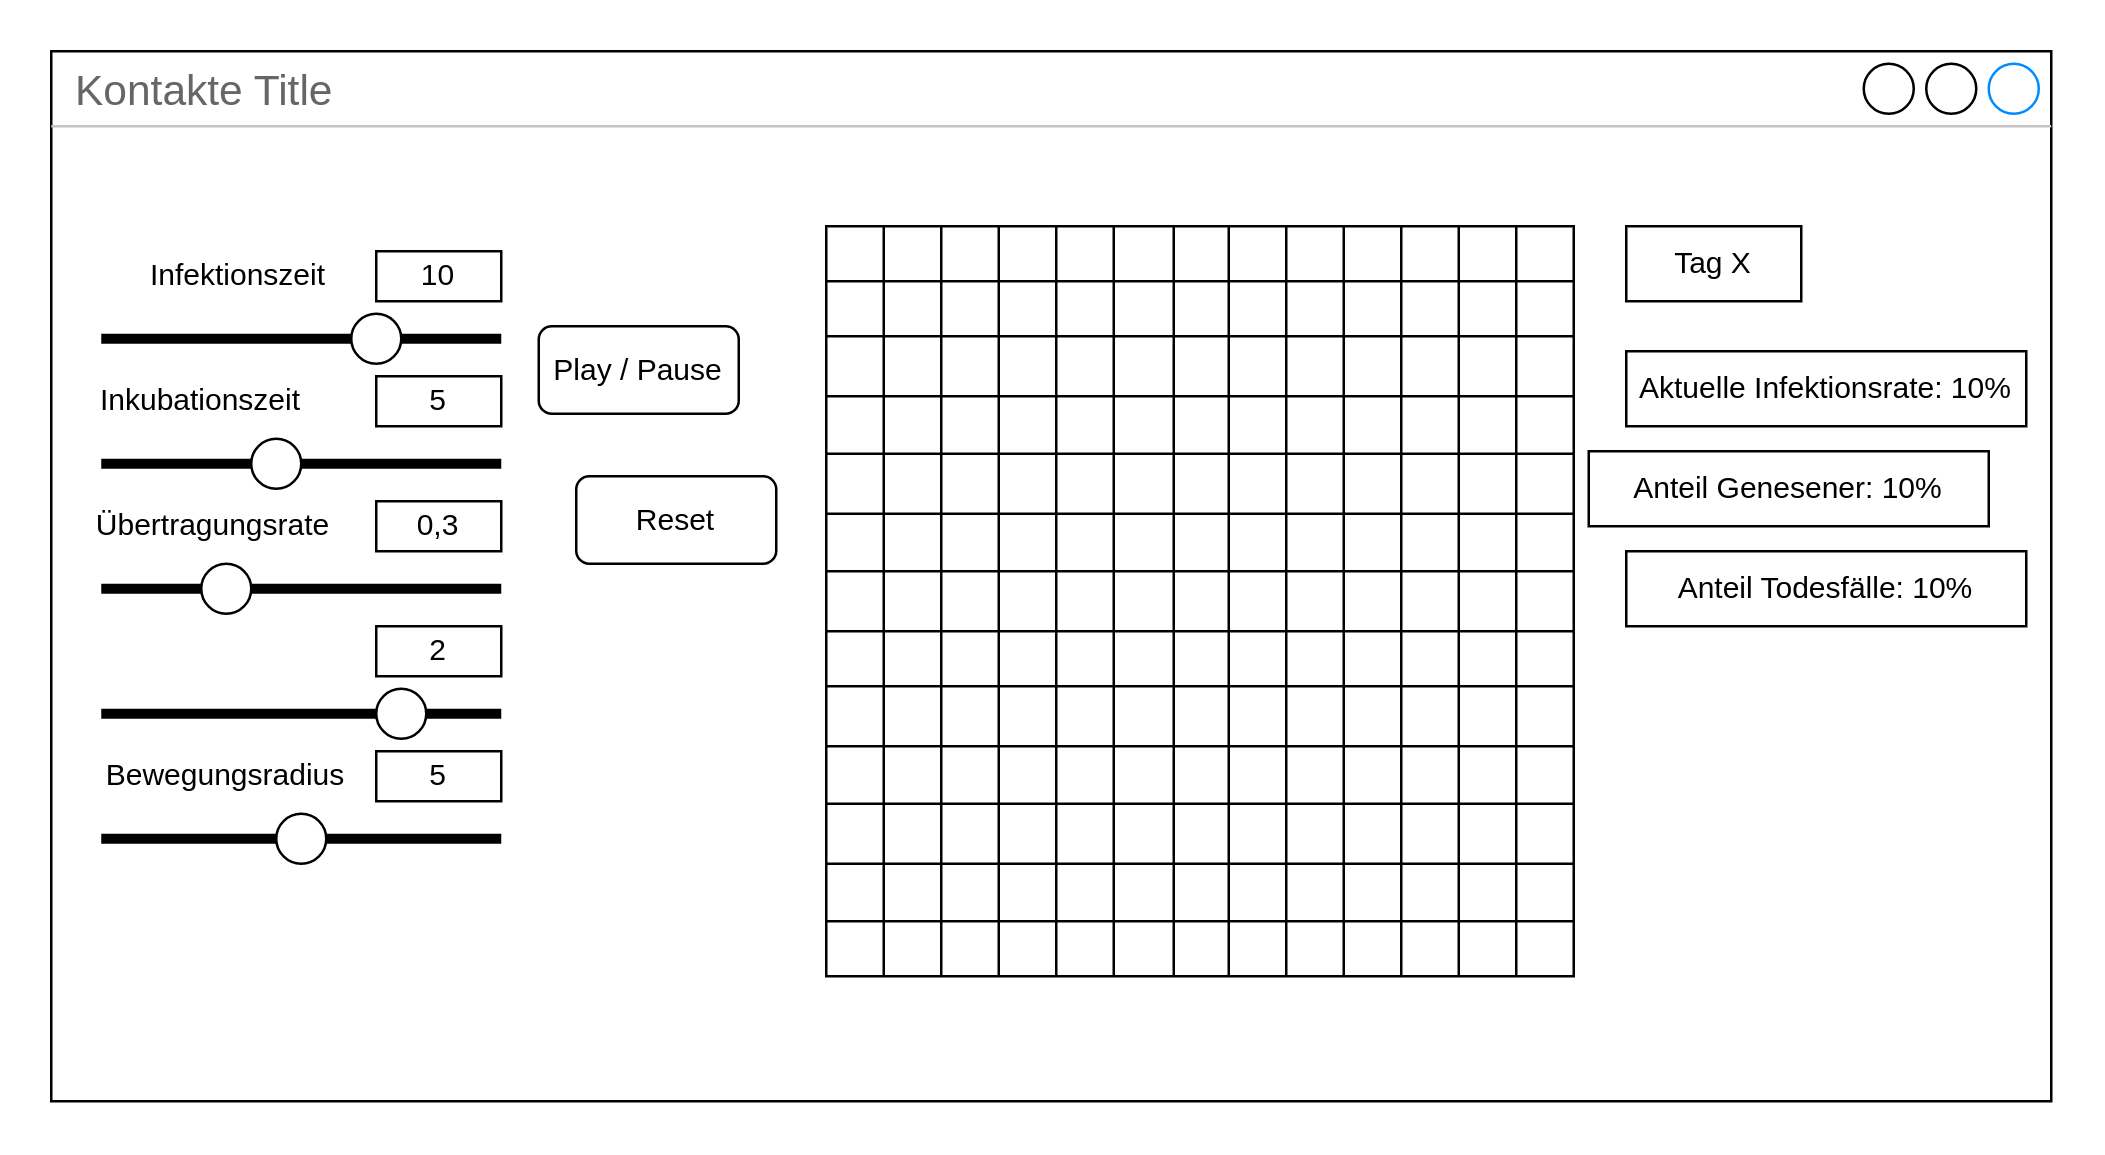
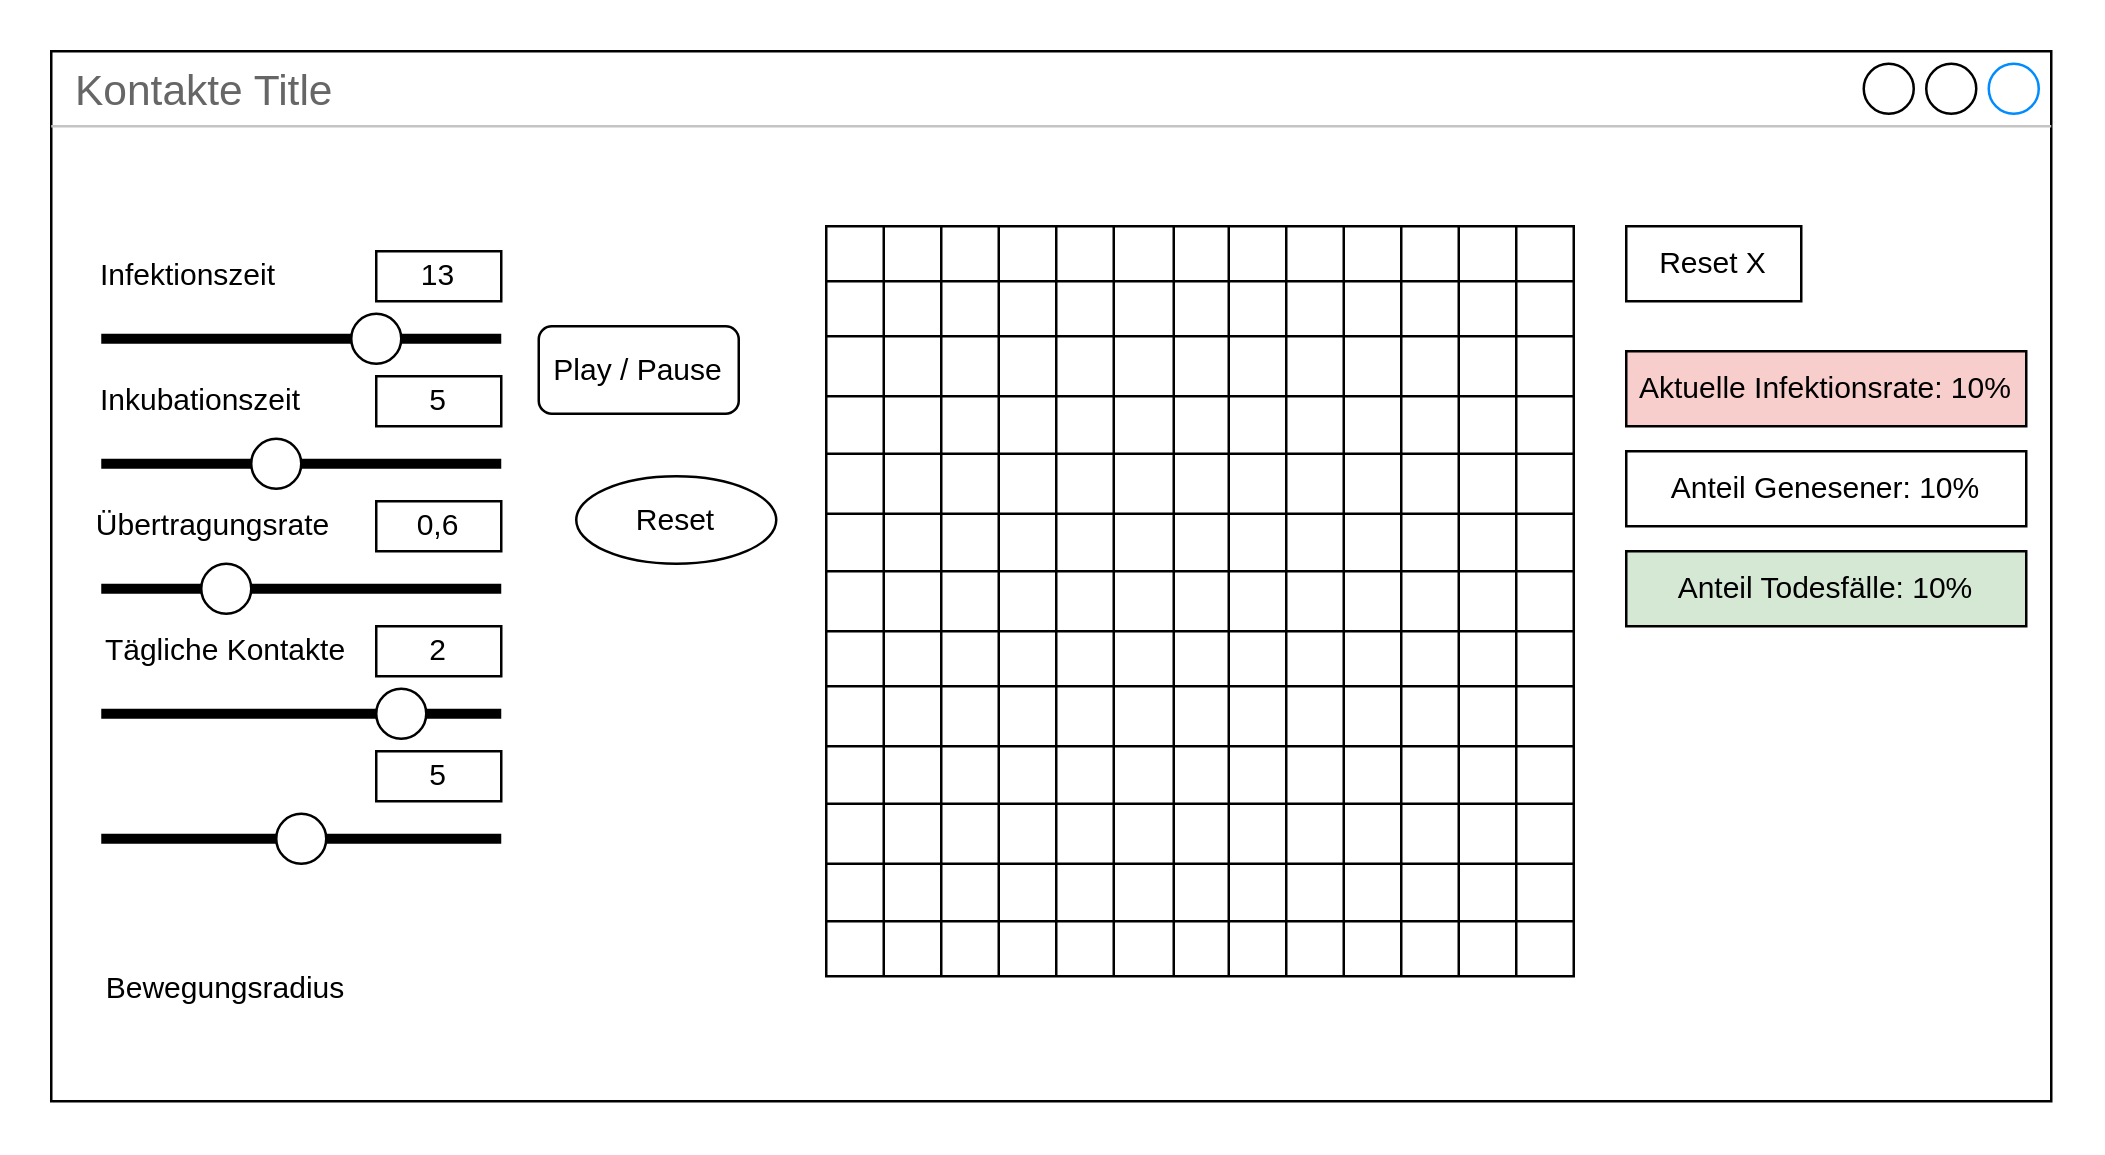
- <mxCell id="208" value="Tag X" style="rounded=0;whiteSpace=wrap;html=1;" vertex="1" parent="1"><mxGeometry x="650" y="90" width="70" height="30" as="geometry" /></mxCell>
+ <mxCell id="208" value="Reset X" style="rounded=0;whiteSpace=wrap;html=1;" vertex="1" parent="1"><mxGeometry x="650" y="90" width="70" height="30" as="geometry" /></mxCell>
- <mxCell id="188" value="Infektionszeit" style="text;html=1;strokeColor=none;fillColor=none;align=center;verticalAlign=middle;whiteSpace=wrap;rounded=0;" vertex="1" parent="1"><mxGeometry x="60" y="100" width="70" height="20" as="geometry" /></mxCell>
+ <mxCell id="188" value="Infektionszeit" style="text;html=1;strokeColor=none;fillColor=none;align=center;verticalAlign=middle;whiteSpace=wrap;rounded=0;" vertex="1" parent="1"><mxGeometry x="40" y="100" width="70" height="20" as="geometry" /></mxCell>
- <mxCell id="190" value="10" style="text;html=1;strokeColor=none;fillColor=none;align=center;verticalAlign=middle;whiteSpace=wrap;rounded=0;" vertex="1" parent="1"><mxGeometry x="155" y="100" width="40" height="20" as="geometry" /></mxCell>
+ <mxCell id="190" value="13" style="text;html=1;strokeColor=none;fillColor=none;align=center;verticalAlign=middle;whiteSpace=wrap;rounded=0;" vertex="1" parent="1"><mxGeometry x="155" y="100" width="40" height="20" as="geometry" /></mxCell>
- <mxCell id="209" value="Aktuelle Infektionsrate: 10%" style="rounded=0;whiteSpace=wrap;html=1;" vertex="1" parent="1"><mxGeometry x="650" y="140" width="160" height="30" as="geometry" /></mxCell>
+ <mxCell id="209" value="Aktuelle Infektionsrate: 10%" style="rounded=0;whiteSpace=wrap;html=1;fillColor=#f8cecc;" vertex="1" parent="1"><mxGeometry x="650" y="140" width="160" height="30" as="geometry" /></mxCell>
- <mxCell id="210" value="Anteil Genesener: 10%" style="rounded=0;whiteSpace=wrap;html=1;" vertex="1" parent="1"><mxGeometry x="635" y="180" width="160" height="30" as="geometry" /></mxCell>
+ <mxCell id="210" value="Anteil Genesener: 10%" style="rounded=0;whiteSpace=wrap;html=1;" vertex="1" parent="1"><mxGeometry x="650" y="180" width="160" height="30" as="geometry" /></mxCell>
- <mxCell id="202" value="Reset" style="rounded=1;whiteSpace=wrap;html=1;" vertex="1" parent="1"><mxGeometry x="230" y="190" width="80" height="35" as="geometry" /></mxCell>
+ <mxCell id="202" value="Reset" style="ellipse;whiteSpace=wrap;html=1;" vertex="1" parent="1"><mxGeometry x="230" y="190" width="80" height="35" as="geometry" /></mxCell>
- <mxCell id="200" value="0,3" style="text;html=1;strokeColor=none;fillColor=none;align=center;verticalAlign=middle;whiteSpace=wrap;rounded=0;" vertex="1" parent="1"><mxGeometry x="155" y="200" width="40" height="20" as="geometry" /></mxCell>
+ <mxCell id="200" value="0,6" style="text;html=1;strokeColor=none;fillColor=none;align=center;verticalAlign=middle;whiteSpace=wrap;rounded=0;" vertex="1" parent="1"><mxGeometry x="155" y="200" width="40" height="20" as="geometry" /></mxCell>
- <mxCell id="211" value="Anteil Todesfälle: 10%" style="rounded=0;whiteSpace=wrap;html=1;" vertex="1" parent="1"><mxGeometry x="650" y="220" width="160" height="30" as="geometry" /></mxCell>
+ <mxCell id="211" value="Anteil Todesfälle: 10%" style="rounded=0;whiteSpace=wrap;html=1;fillColor=#d5e8d4;" vertex="1" parent="1"><mxGeometry x="650" y="220" width="160" height="30" as="geometry" /></mxCell>
+ <mxCell id="205" value="Tägliche Kontakte" style="text;html=1;strokeColor=none;fillColor=none;align=center;verticalAlign=middle;whiteSpace=wrap;rounded=0;" vertex="1" parent="1"><mxGeometry x="40" y="250" width="100" height="20" as="geometry" /></mxCell>
- <mxCell id="214" value="Bewegungsradius" style="text;html=1;strokeColor=none;fillColor=none;align=center;verticalAlign=middle;whiteSpace=wrap;rounded=0;" vertex="1" parent="1"><mxGeometry x="40" y="300" width="100" height="20" as="geometry" /></mxCell>
+ <mxCell id="214" value="Bewegungsradius" style="text;html=1;strokeColor=none;fillColor=none;align=center;verticalAlign=middle;whiteSpace=wrap;rounded=0;" vertex="1" parent="1"><mxGeometry x="40" y="385" width="100" height="20" as="geometry" /></mxCell>
